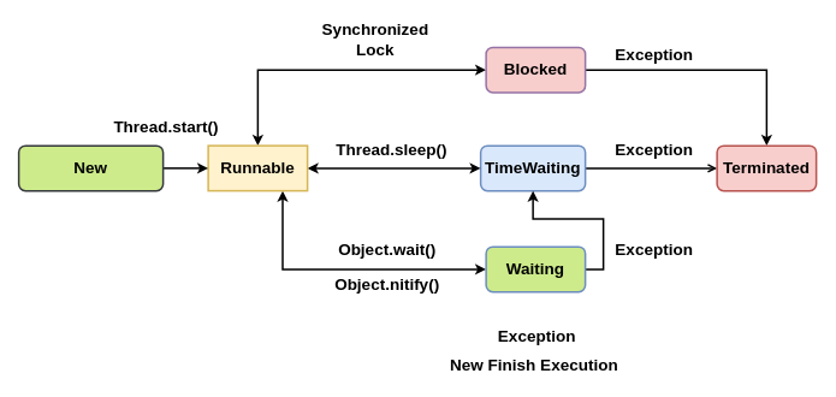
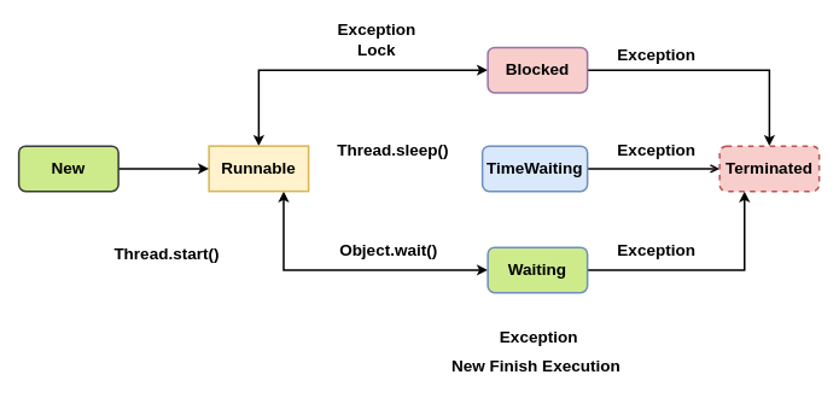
- <mxCell id="24" value="Synchronized&lt;br&gt;Lock" style="text;html=1;align=center;verticalAlign=middle;resizable=0;points=[];autosize=1;fontSize=18;fontStyle=1" vertex="1" parent="1"><mxGeometry x="351" y="20" width="128" height="48" as="geometry" /></mxCell>
+ <mxCell id="24" value="Exception&lt;br&gt;Lock" style="text;html=1;align=center;verticalAlign=middle;resizable=0;points=[];autosize=1;fontSize=18;fontStyle=1" vertex="1" parent="1"><mxGeometry x="351" y="20" width="128" height="48" as="geometry" /></mxCell>
- <mxCell id="23" value="Thread.start()" style="text;html=1;align=center;verticalAlign=middle;resizable=0;points=[];autosize=1;fontSize=18;fontStyle=1" vertex="1" parent="1"><mxGeometry x="120" y="127" width="126" height="26" as="geometry" /></mxCell>
+ <mxCell id="23" value="Thread.start()" style="text;html=1;align=center;verticalAlign=middle;resizable=0;points=[];autosize=1;fontSize=18;fontStyle=1" vertex="1" parent="1"><mxGeometry x="120" y="267" width="126" height="26" as="geometry" /></mxCell>
- <mxCell id="14" value="New" style="rounded=1;whiteSpace=wrap;html=1;strokeWidth=2;fontSize=18;fontStyle=1;fillColor=#cdeb8b;strokeColor=#36393d;" vertex="1" parent="1"><mxGeometry x="20" y="161" width="160" height="50" as="geometry" /></mxCell>
+ <mxCell id="14" value="New" style="rounded=1;whiteSpace=wrap;html=1;strokeWidth=2;fontSize=18;fontStyle=1;fillColor=#cdeb8b;strokeColor=#36393d;" vertex="1" parent="1"><mxGeometry x="20" y="161" width="110" height="50" as="geometry" /></mxCell>
- <mxCell id="11" style="edgeStyle=orthogonalEdgeStyle;rounded=0;orthogonalLoop=1;jettySize=auto;html=1;exitX=1;exitY=0.5;exitDx=0;exitDy=0;entryX=0;entryY=0.5;entryDx=0;entryDy=0;strokeWidth=2;fontSize=18;startArrow=classic;startFill=1;" edge="1" parent="1" source="12" target="6"><mxGeometry relative="1" as="geometry" /></mxCell>
- <mxCell id="10" value="Terminated" style="rounded=1;whiteSpace=wrap;html=1;strokeWidth=2;fontSize=18;fontStyle=1;fillColor=#f8cecc;strokeColor=#b85450;" vertex="1" parent="1"><mxGeometry x="794" y="161" width="110" height="50" as="geometry" /></mxCell>
+ <mxCell id="10" value="Terminated" style="rounded=1;whiteSpace=wrap;html=1;strokeWidth=2;fontSize=18;fontStyle=1;fillColor=#f8cecc;strokeColor=#b85450;dashed=1;" vertex="1" parent="1"><mxGeometry x="794" y="161" width="110" height="50" as="geometry" /></mxCell>
- <mxCell id="8" style="edgeStyle=orthogonalEdgeStyle;rounded=0;orthogonalLoop=1;jettySize=auto;html=1;exitX=1;exitY=0.5;exitDx=0;exitDy=0;startArrow=none;startFill=0;strokeWidth=2;fontSize=18;" edge="1" parent="1" source="9" target="6"><mxGeometry relative="1" as="geometry" /></mxCell>
+ <mxCell id="8" style="edgeStyle=orthogonalEdgeStyle;rounded=0;orthogonalLoop=1;jettySize=auto;html=1;exitX=1;exitY=0.5;exitDx=0;exitDy=0;entryX=0.25;entryY=1;entryDx=0;entryDy=0;startArrow=none;startFill=0;strokeWidth=2;fontSize=18;" edge="1" parent="1" source="9" target="10"><mxGeometry relative="1" as="geometry" /></mxCell>
- <mxCell id="21" value="Object.nitify()" style="text;html=1;align=center;verticalAlign=middle;resizable=0;points=[];autosize=1;fontSize=18;fontStyle=1" vertex="1" parent="1"><mxGeometry x="364.5" y="302" width="126" height="26" as="geometry" /></mxCell>
